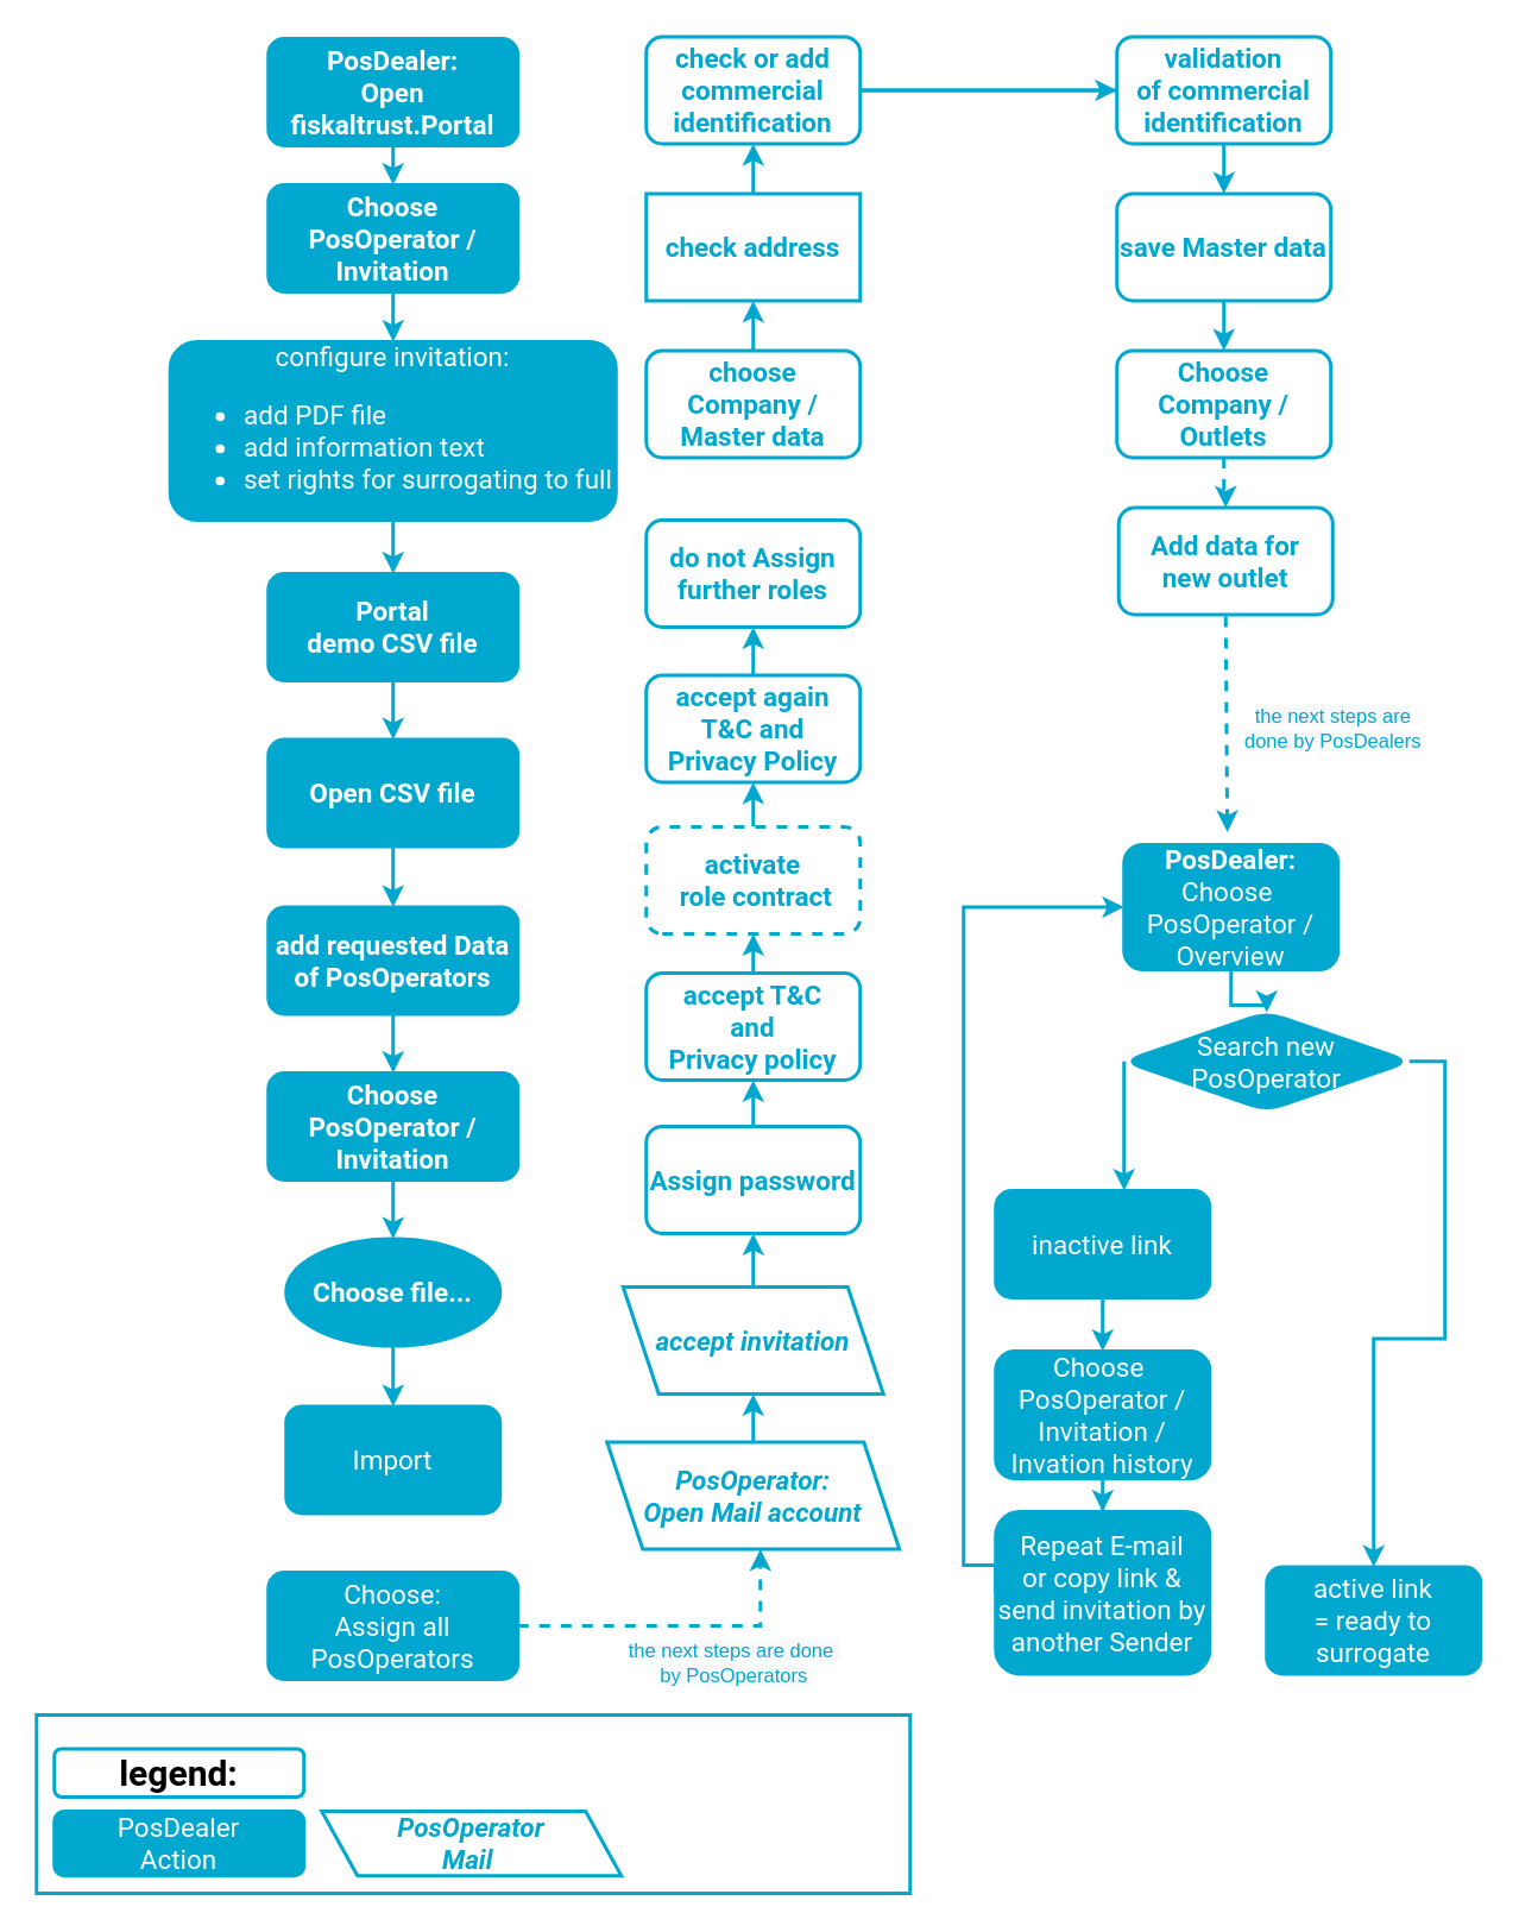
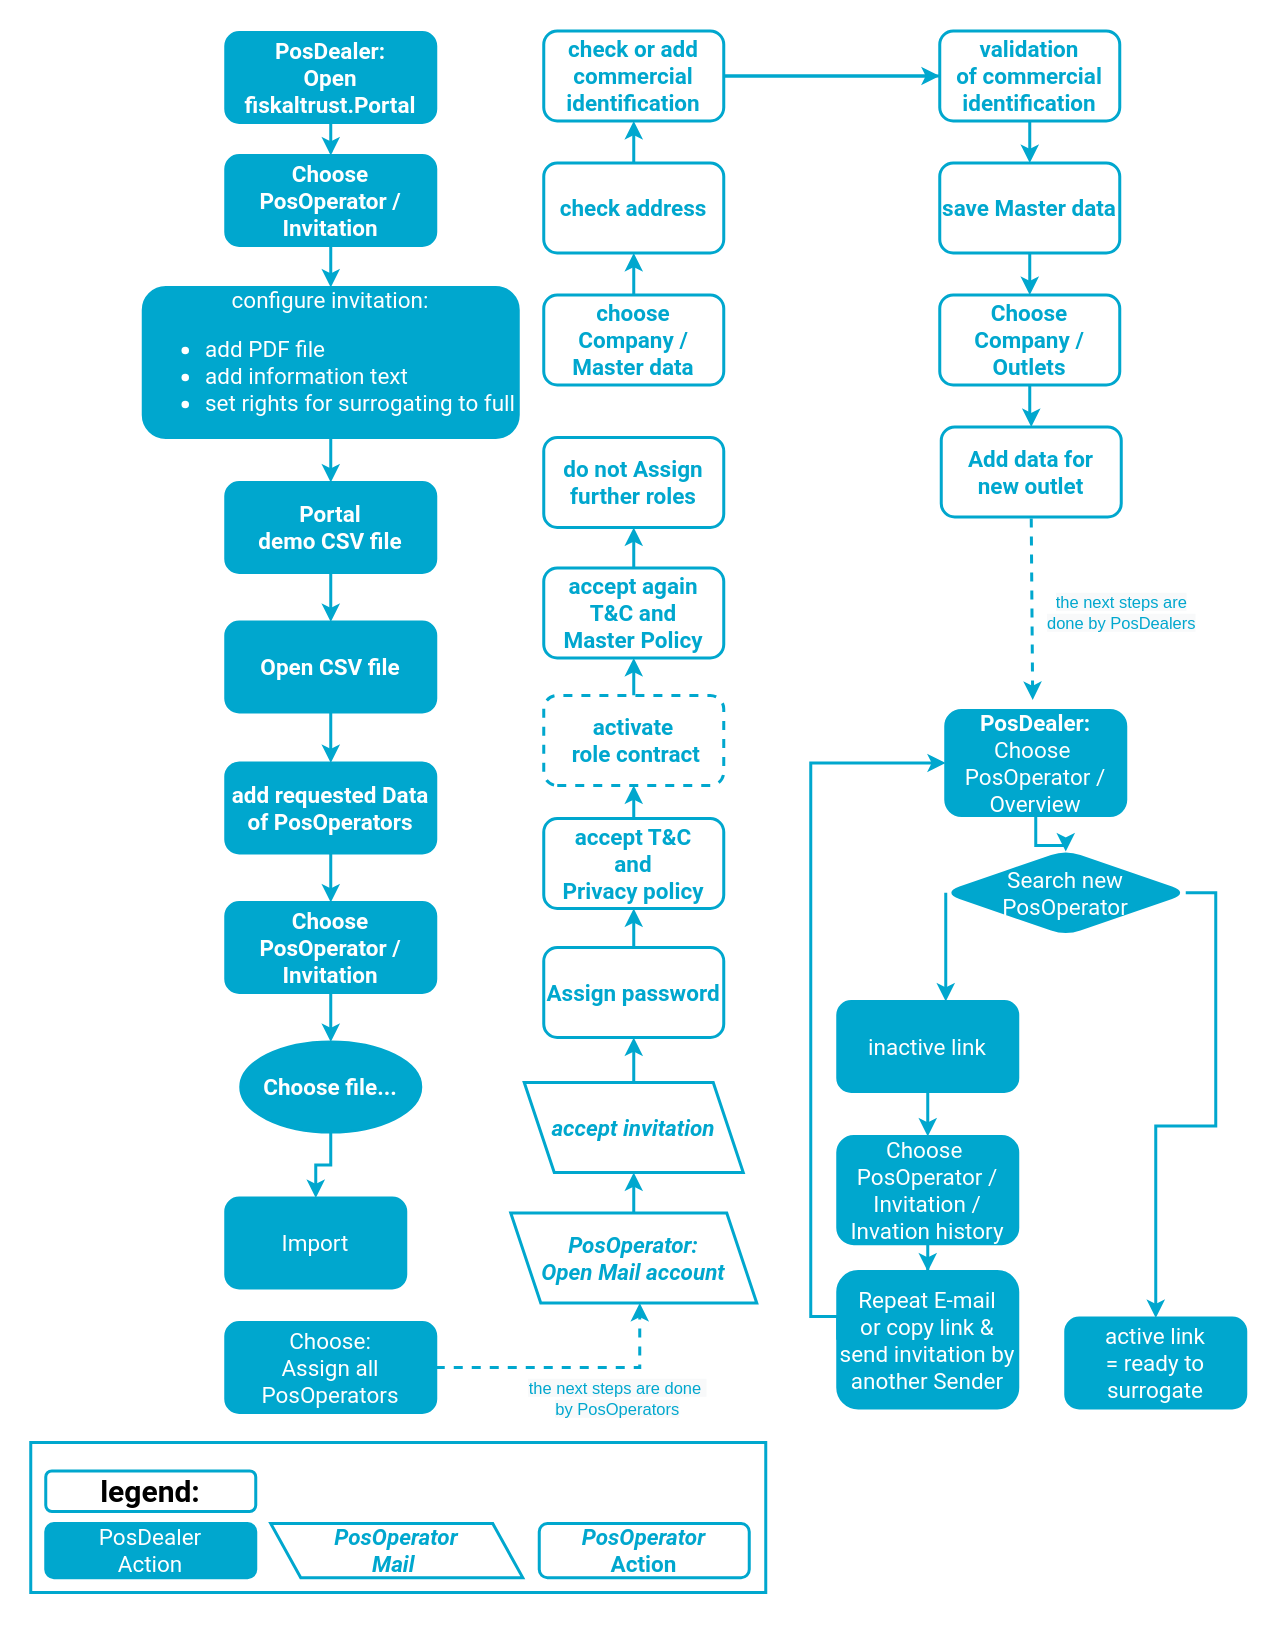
- <mxCell id="66" value="check address" style="whiteSpace=wrap;html=1;fontFamily=Roboto;fontSize=15;fontColor=#00A7CE;fontStyle=1;strokeColor=#00A7CE;strokeWidth=2;flipV=1;rounded=0;" parent="1" vertex="1"><mxGeometry x="362" y="108" width="120" height="60" as="geometry" /></mxCell>
+ <mxCell id="66" value="check address" style="whiteSpace=wrap;html=1;rounded=1;fontFamily=Roboto;fontSize=15;fontColor=#00A7CE;fontStyle=1;strokeColor=#00A7CE;strokeWidth=2;flipV=1;" parent="1" vertex="1"><mxGeometry x="362" y="108" width="120" height="60" as="geometry" /></mxCell>
- <mxCell id="54" value="" style="edgeStyle=orthogonalEdgeStyle;rounded=0;orthogonalLoop=1;jettySize=auto;html=1;strokeColor=#00A7CE;strokeWidth=2;dashed=1;" parent="1" source="55" target="58" edge="1"><mxGeometry relative="1" as="geometry" /></mxCell>
+ <mxCell id="54" value="" style="edgeStyle=orthogonalEdgeStyle;rounded=0;orthogonalLoop=1;jettySize=auto;html=1;strokeColor=#00A7CE;strokeWidth=2;" parent="1" source="55" target="58" edge="1"><mxGeometry relative="1" as="geometry" /></mxCell>
- <mxCell id="34" value="&lt;span&gt;accept again&lt;br&gt;T&amp;amp;C&amp;nbsp;&lt;/span&gt;&lt;span&gt;and &lt;br&gt;Privacy Policy&lt;/span&gt;" style="whiteSpace=wrap;html=1;rounded=1;fontFamily=Roboto;fontSize=15;fontColor=#00A7CE;fontStyle=1;strokeColor=#00A7CE;flipV=1;strokeWidth=2;" parent="1" vertex="1"><mxGeometry x="362" y="378" width="120" height="60" as="geometry" /></mxCell>
+ <mxCell id="34" value="&lt;span&gt;accept again&lt;br&gt;T&amp;amp;C&amp;nbsp;&lt;/span&gt;&lt;span&gt;and &lt;br&gt;Master Policy&lt;/span&gt;" style="whiteSpace=wrap;html=1;rounded=1;fontFamily=Roboto;fontSize=15;fontColor=#00A7CE;fontStyle=1;strokeColor=#00A7CE;flipV=1;strokeWidth=2;" parent="1" vertex="1"><mxGeometry x="362" y="378" width="120" height="60" as="geometry" /></mxCell>
- <mxCell id="16" value="Import" style="whiteSpace=wrap;html=1;rounded=1;fontFamily=Roboto;fontSize=15;fontColor=#FFFFFF;strokeColor=#00A7CE;fillColor=#00A7CE;strokeWidth=2;" parent="1" vertex="1"><mxGeometry x="160" y="788" width="120" height="60" as="geometry" /></mxCell>
+ <mxCell id="16" value="Import" style="whiteSpace=wrap;html=1;rounded=1;fontFamily=Roboto;fontSize=15;fontColor=#FFFFFF;strokeColor=#00A7CE;fillColor=#00A7CE;strokeWidth=2;" parent="1" vertex="1"><mxGeometry x="150" y="798" width="120" height="60" as="geometry" /></mxCell>
+ <mxCell id="62" value="&lt;i&gt;PosOperator&lt;br&gt;&lt;/i&gt;Action" style="whiteSpace=wrap;html=1;rounded=1;fontFamily=Roboto;fontStyle=1;fontSize=15;fontColor=#00A7CE;strokeColor=#00A7CE;strokeWidth=2;" parent="59" vertex="1"><mxGeometry x="339" y="54.054" width="140" height="36.036" as="geometry" /></mxCell>
